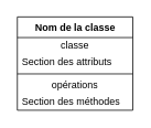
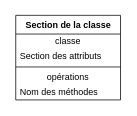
- <mxCell id="2" value="&lt;b&gt;Nom de la classe&lt;/b&gt;" style="swimlane;fontStyle=0;align=center;verticalAlign=top;childLayout=stackLayout;horizontal=1;startSize=25;horizontalStack=0;resizeParent=1;resizeParentMax=0;resizeLast=0;collapsible=0;marginBottom=0;html=1;" parent="1" vertex="1"><mxGeometry x="20" y="20" width="140" height="113" as="geometry" /></mxCell>
+ <mxCell id="2" value="&lt;b&gt;Section de la classe&lt;/b&gt;" style="swimlane;fontStyle=0;align=center;verticalAlign=top;childLayout=stackLayout;horizontal=1;startSize=25;horizontalStack=0;resizeParent=1;resizeParentMax=0;resizeLast=0;collapsible=0;marginBottom=0;html=1;" parent="1" vertex="1"><mxGeometry x="20" y="20" width="140" height="113" as="geometry" /></mxCell>
- <mxCell id="7" value="Section des méthodes" style="text;html=1;strokeColor=none;fillColor=none;align=left;verticalAlign=middle;spacingLeft=4;spacingRight=4;overflow=hidden;rotatable=0;points=[[0,0.5],[1,0.5]];portConstraint=eastwest;" parent="2" vertex="1"><mxGeometry y="93" width="140" height="20" as="geometry" /></mxCell>
+ <mxCell id="7" value="Nom des méthodes" style="text;html=1;strokeColor=none;fillColor=none;align=left;verticalAlign=middle;spacingLeft=4;spacingRight=4;overflow=hidden;rotatable=0;points=[[0,0.5],[1,0.5]];portConstraint=eastwest;" parent="2" vertex="1"><mxGeometry y="93" width="140" height="20" as="geometry" /></mxCell>
